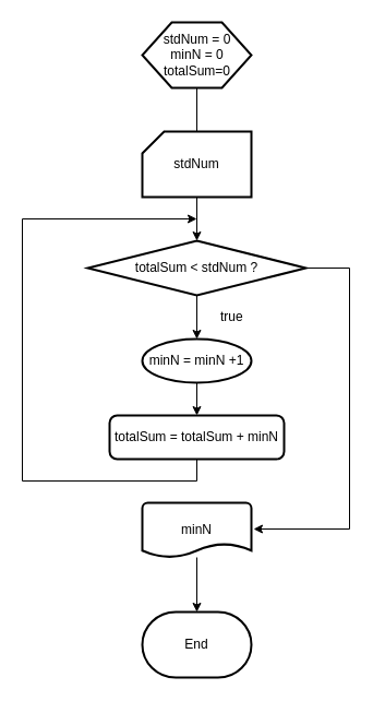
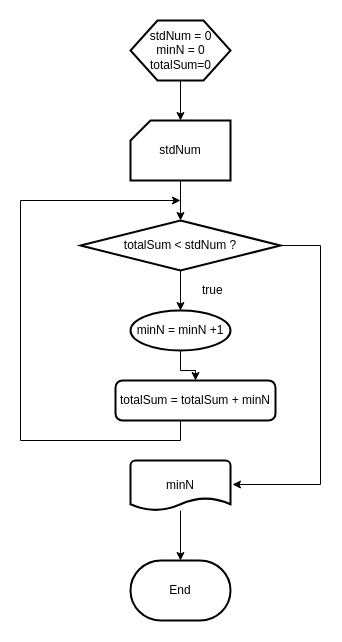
- <mxCell id="3" value="" style="edgeStyle=orthogonalEdgeStyle;rounded=0;orthogonalLoop=1;jettySize=auto;html=1;fontColor=#000000;endArrow=none;" edge="1" parent="1" source="4" target="6"><mxGeometry relative="1" as="geometry" /></mxCell>
+ <mxCell id="3" value="" style="edgeStyle=orthogonalEdgeStyle;rounded=0;orthogonalLoop=1;jettySize=auto;html=1;fontColor=#000000;" edge="1" parent="1" source="4" target="6"><mxGeometry relative="1" as="geometry" /></mxCell>
- <mxCell id="13" value="totalSum = totalSum + minN" style="rounded=1;whiteSpace=wrap;html=1;absoluteArcSize=1;arcSize=14;strokeWidth=2;" vertex="1" parent="1"><mxGeometry x="100" y="380" width="160" height="40" as="geometry" /></mxCell>
+ <mxCell id="13" value="totalSum = totalSum + minN" style="rounded=1;whiteSpace=wrap;html=1;absoluteArcSize=1;arcSize=14;strokeWidth=2;" vertex="1" parent="1"><mxGeometry x="115" y="380" width="160" height="40" as="geometry" /></mxCell>
